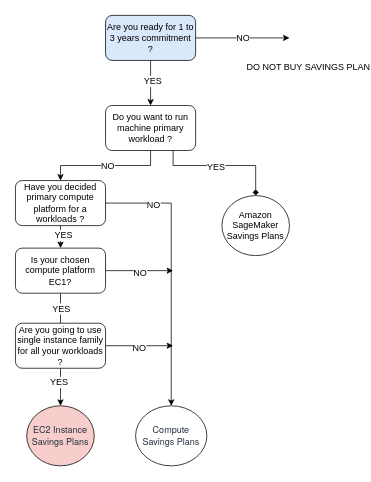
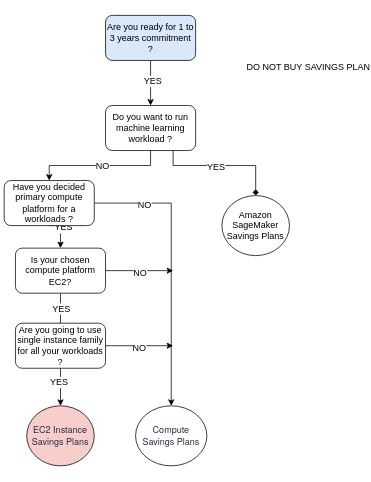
- <mxCell id="27" value="NO" style="edgeStyle=orthogonalEdgeStyle;rounded=0;orthogonalLoop=1;jettySize=auto;html=1;exitX=1;exitY=0.5;exitDx=0;exitDy=0;entryX=0;entryY=0.5;entryDx=0;entryDy=0;fontSize=12;" edge="1" parent="1" source="28" target="29"><mxGeometry relative="1" as="geometry" /></mxCell>
- <mxCell id="11" value="Do you want to run machine primary workload ?" style="rounded=1;whiteSpace=wrap;html=1;" vertex="1" parent="1"><mxGeometry x="140" y="140" width="120" height="60" as="geometry" /></mxCell>
+ <mxCell id="11" value="Do you want to run machine learning workload ?" style="rounded=1;whiteSpace=wrap;html=1;" vertex="1" parent="1"><mxGeometry x="140" y="140" width="120" height="60" as="geometry" /></mxCell>
- <mxCell id="6" value="Have you decided primary compute platform for a workloads ?" style="rounded=1;whiteSpace=wrap;html=1;" vertex="1" parent="1"><mxGeometry x="20" y="240" width="120" height="60" as="geometry" /></mxCell>
+ <mxCell id="6" value="Have you decided primary compute platform for a workloads ?" style="rounded=1;whiteSpace=wrap;html=1;" vertex="1" parent="1"><mxGeometry x="5" y="240" width="120" height="60" as="geometry" /></mxCell>
- <mxCell id="24" value="Is your chosen compute platform EC1?" style="rounded=1;whiteSpace=wrap;html=1;" vertex="1" parent="1"><mxGeometry x="20" y="330" width="120" height="60" as="geometry" /></mxCell>
+ <mxCell id="24" value="Is your chosen compute platform EC2?" style="rounded=1;whiteSpace=wrap;html=1;" vertex="1" parent="1"><mxGeometry x="20" y="330" width="120" height="60" as="geometry" /></mxCell>
